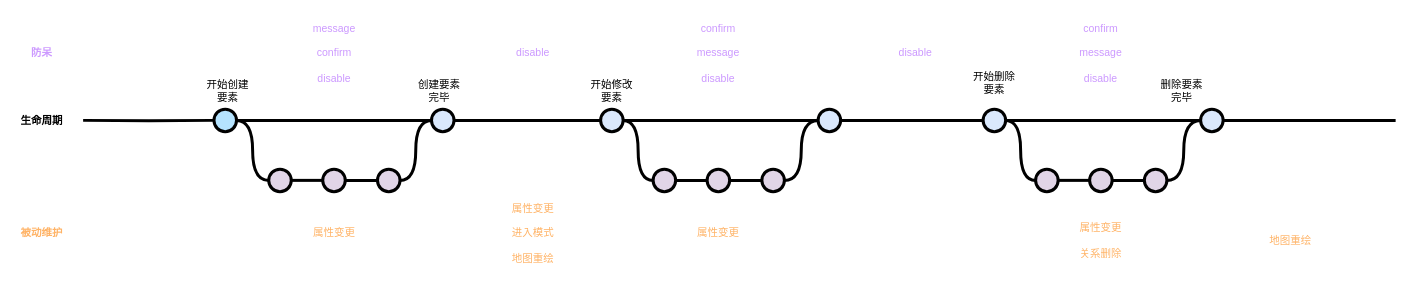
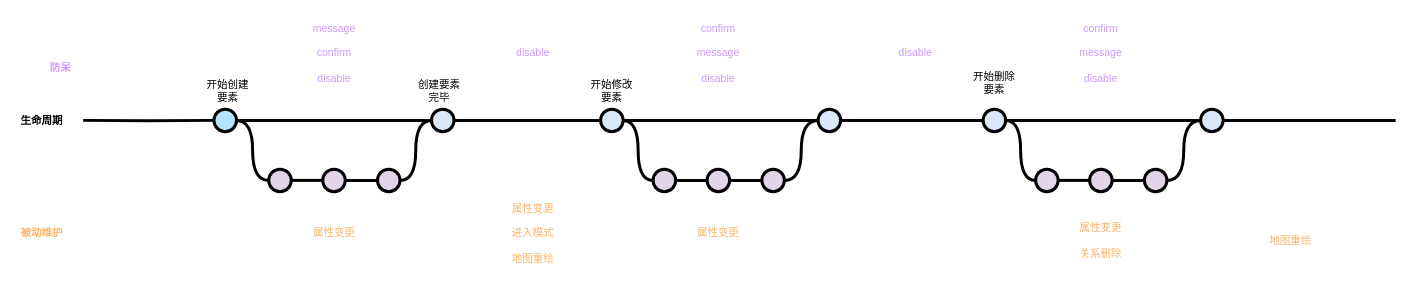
- <mxCell id="42" value="防呆" style="text;html=1;strokeColor=none;fillColor=none;align=center;verticalAlign=middle;whiteSpace=wrap;overflow=hidden;fontSize=14;fontStyle=1;fontFamily=Courier New;fontColor=#CC99FF;" vertex="1" parent="1"><mxGeometry x="20" y="60" width="70" height="20" as="geometry" /></mxCell>
+ <mxCell id="42" value="防呆" style="text;html=1;strokeColor=none;fillColor=none;align=center;verticalAlign=middle;whiteSpace=wrap;overflow=hidden;fontSize=14;fontStyle=1;fontFamily=Courier New;fontColor=#CC99FF;" vertex="1" parent="1"><mxGeometry x="45" y="80" width="70" height="20" as="geometry" /></mxCell>
- <mxCell id="34" value="删除要素完毕" style="text;html=1;strokeColor=none;fillColor=none;align=center;verticalAlign=middle;whiteSpace=wrap;overflow=hidden;fontSize=14;" vertex="1" parent="1"><mxGeometry x="1540" y="100" width="70" height="40" as="geometry" /></mxCell>
